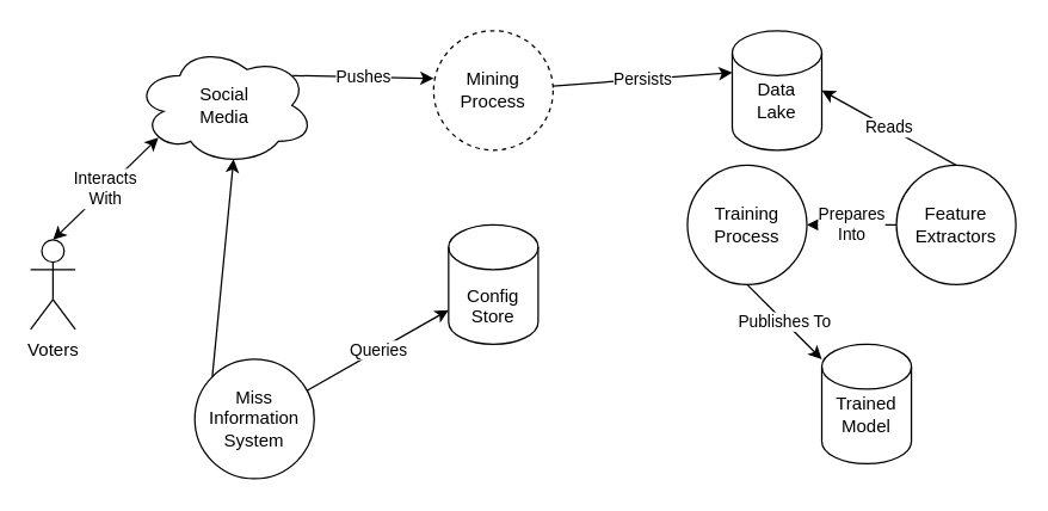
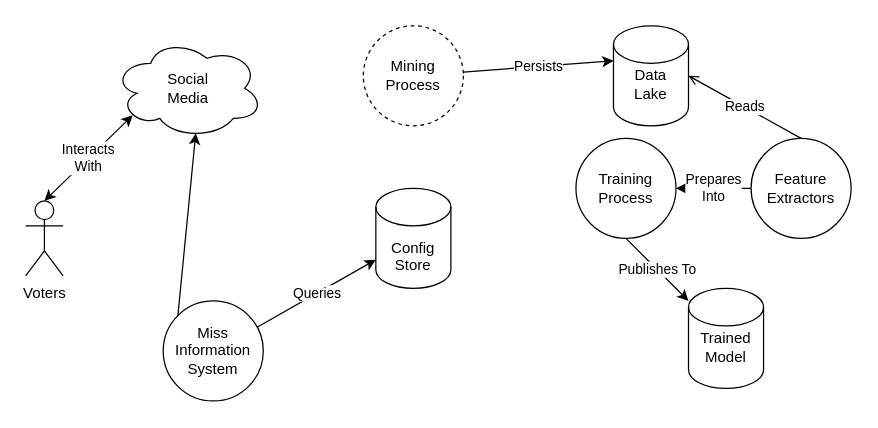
- <mxCell id="6" value="Pushes" style="endArrow=classic;html=1;exitX=0.88;exitY=0.25;exitDx=0;exitDy=0;exitPerimeter=0;entryX=0;entryY=0.4;entryDx=0;entryDy=0;entryPerimeter=0;" edge="1" parent="1" source="3" target="5"><mxGeometry width="50" height="50" relative="1" as="geometry"><mxPoint x="320" y="190" as="sourcePoint" /><mxPoint x="370" y="140" as="targetPoint" /></mxGeometry></mxCell>
- <mxCell id="17" value="Reads" style="endArrow=classic;html=1;exitX=0.5;exitY=0;exitDx=0;exitDy=0;entryX=1;entryY=0.5;entryDx=0;entryDy=0;entryPerimeter=0;" edge="1" parent="1" source="13" target="4"><mxGeometry width="50" height="50" relative="1" as="geometry"><mxPoint x="320" y="220" as="sourcePoint" /><mxPoint x="370" y="170" as="targetPoint" /></mxGeometry></mxCell>
+ <mxCell id="17" value="Reads" style="endArrow=open;html=1;exitX=0.5;exitY=0;exitDx=0;exitDy=0;entryX=1;entryY=0.5;entryDx=0;entryDy=0;entryPerimeter=0;" edge="1" parent="1" source="13" target="4"><mxGeometry width="50" height="50" relative="1" as="geometry"><mxPoint x="320" y="220" as="sourcePoint" /><mxPoint x="370" y="170" as="targetPoint" /></mxGeometry></mxCell>
